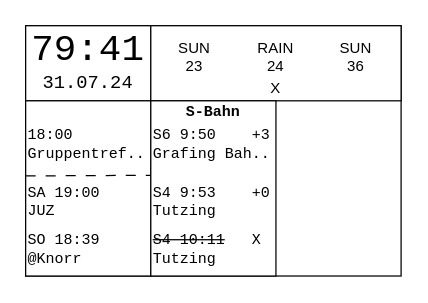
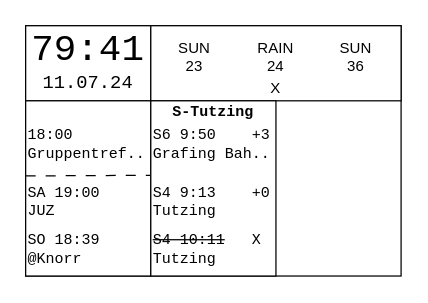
- <mxCell id="5" value="&lt;font style=&quot;font-size: 15px;&quot; face=&quot;Courier New&quot;&gt;31.07.24&lt;/font&gt;" style="text;html=1;strokeColor=none;fillColor=none;align=center;verticalAlign=bottom;whiteSpace=wrap;rounded=0;fontSize=30;" vertex="1" parent="1"><mxGeometry x="20" y="50" width="100" height="30" as="geometry" /></mxCell>
+ <mxCell id="5" value="&lt;font style=&quot;font-size: 15px;&quot; face=&quot;Courier New&quot;&gt;11.07.24&lt;/font&gt;" style="text;html=1;strokeColor=none;fillColor=none;align=center;verticalAlign=bottom;whiteSpace=wrap;rounded=0;fontSize=30;" vertex="1" parent="1"><mxGeometry x="20" y="50" width="100" height="30" as="geometry" /></mxCell>
- <mxCell id="17" value="S-Bahn" style="text;html=1;strokeColor=none;fillColor=none;align=center;verticalAlign=middle;whiteSpace=wrap;rounded=0;fontStyle=1;spacing=2;fontFamily=Courier New;" vertex="1" parent="1"><mxGeometry x="120" y="80" width="100" height="20" as="geometry" /></mxCell>
+ <mxCell id="17" value="S-Tutzing" style="text;html=1;strokeColor=none;fillColor=none;align=center;verticalAlign=middle;whiteSpace=wrap;rounded=0;fontStyle=1;spacing=2;fontFamily=Courier New;" vertex="1" parent="1"><mxGeometry x="120" y="80" width="100" height="20" as="geometry" /></mxCell>
- <mxCell id="19" value="S4 9:53&amp;nbsp; &amp;nbsp; +0&lt;br&gt;Tutzing" style="text;html=1;strokeColor=none;fillColor=none;align=left;verticalAlign=middle;whiteSpace=wrap;rounded=0;fontFamily=Courier New;" vertex="1" parent="1"><mxGeometry x="120" y="146" width="100" height="30" as="geometry" /></mxCell>
+ <mxCell id="19" value="S4 9:13&amp;nbsp; &amp;nbsp; +0&lt;br&gt;Tutzing" style="text;html=1;strokeColor=none;fillColor=none;align=left;verticalAlign=middle;whiteSpace=wrap;rounded=0;fontFamily=Courier New;" vertex="1" parent="1"><mxGeometry x="120" y="146" width="100" height="30" as="geometry" /></mxCell>
